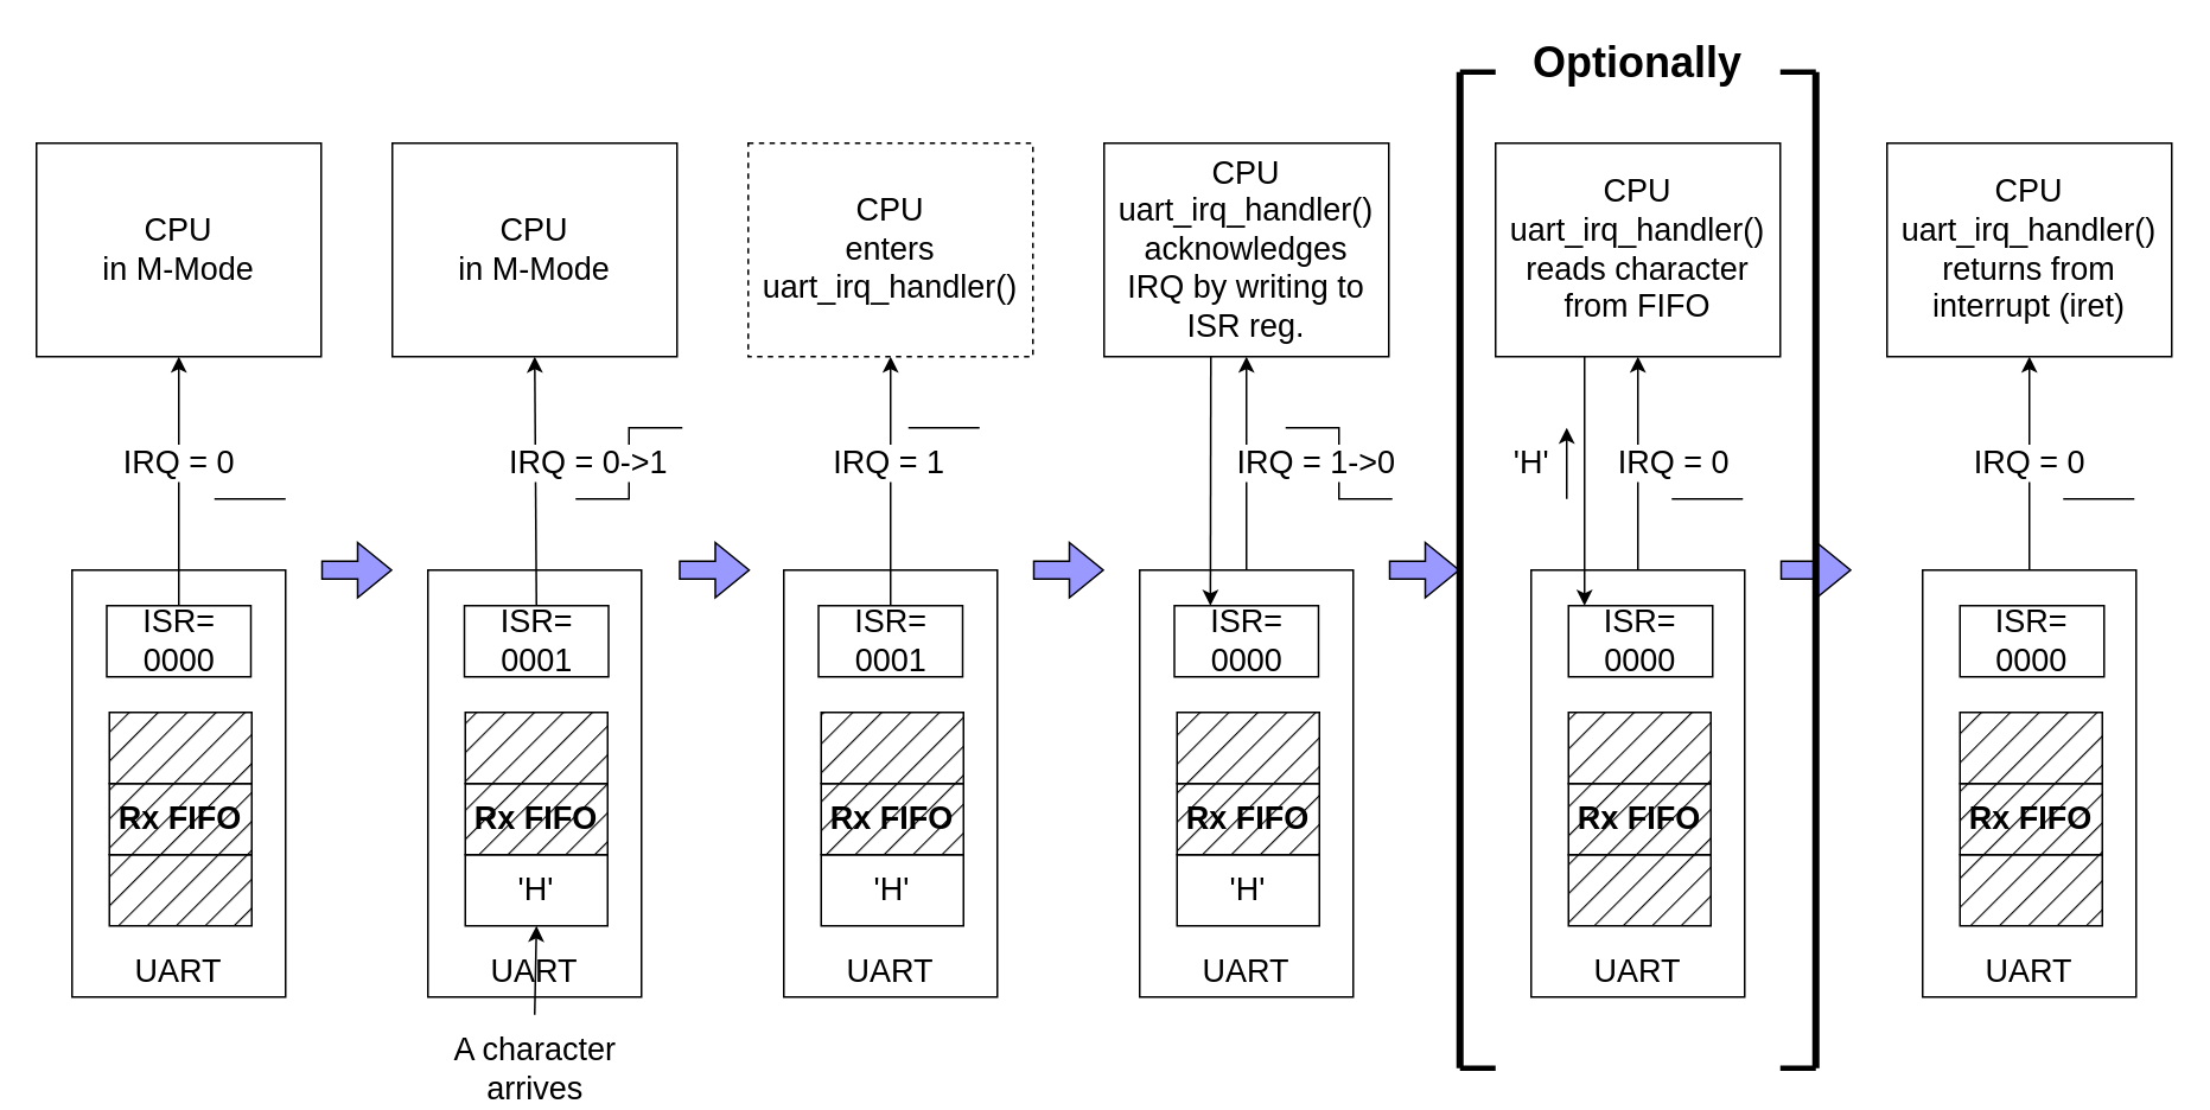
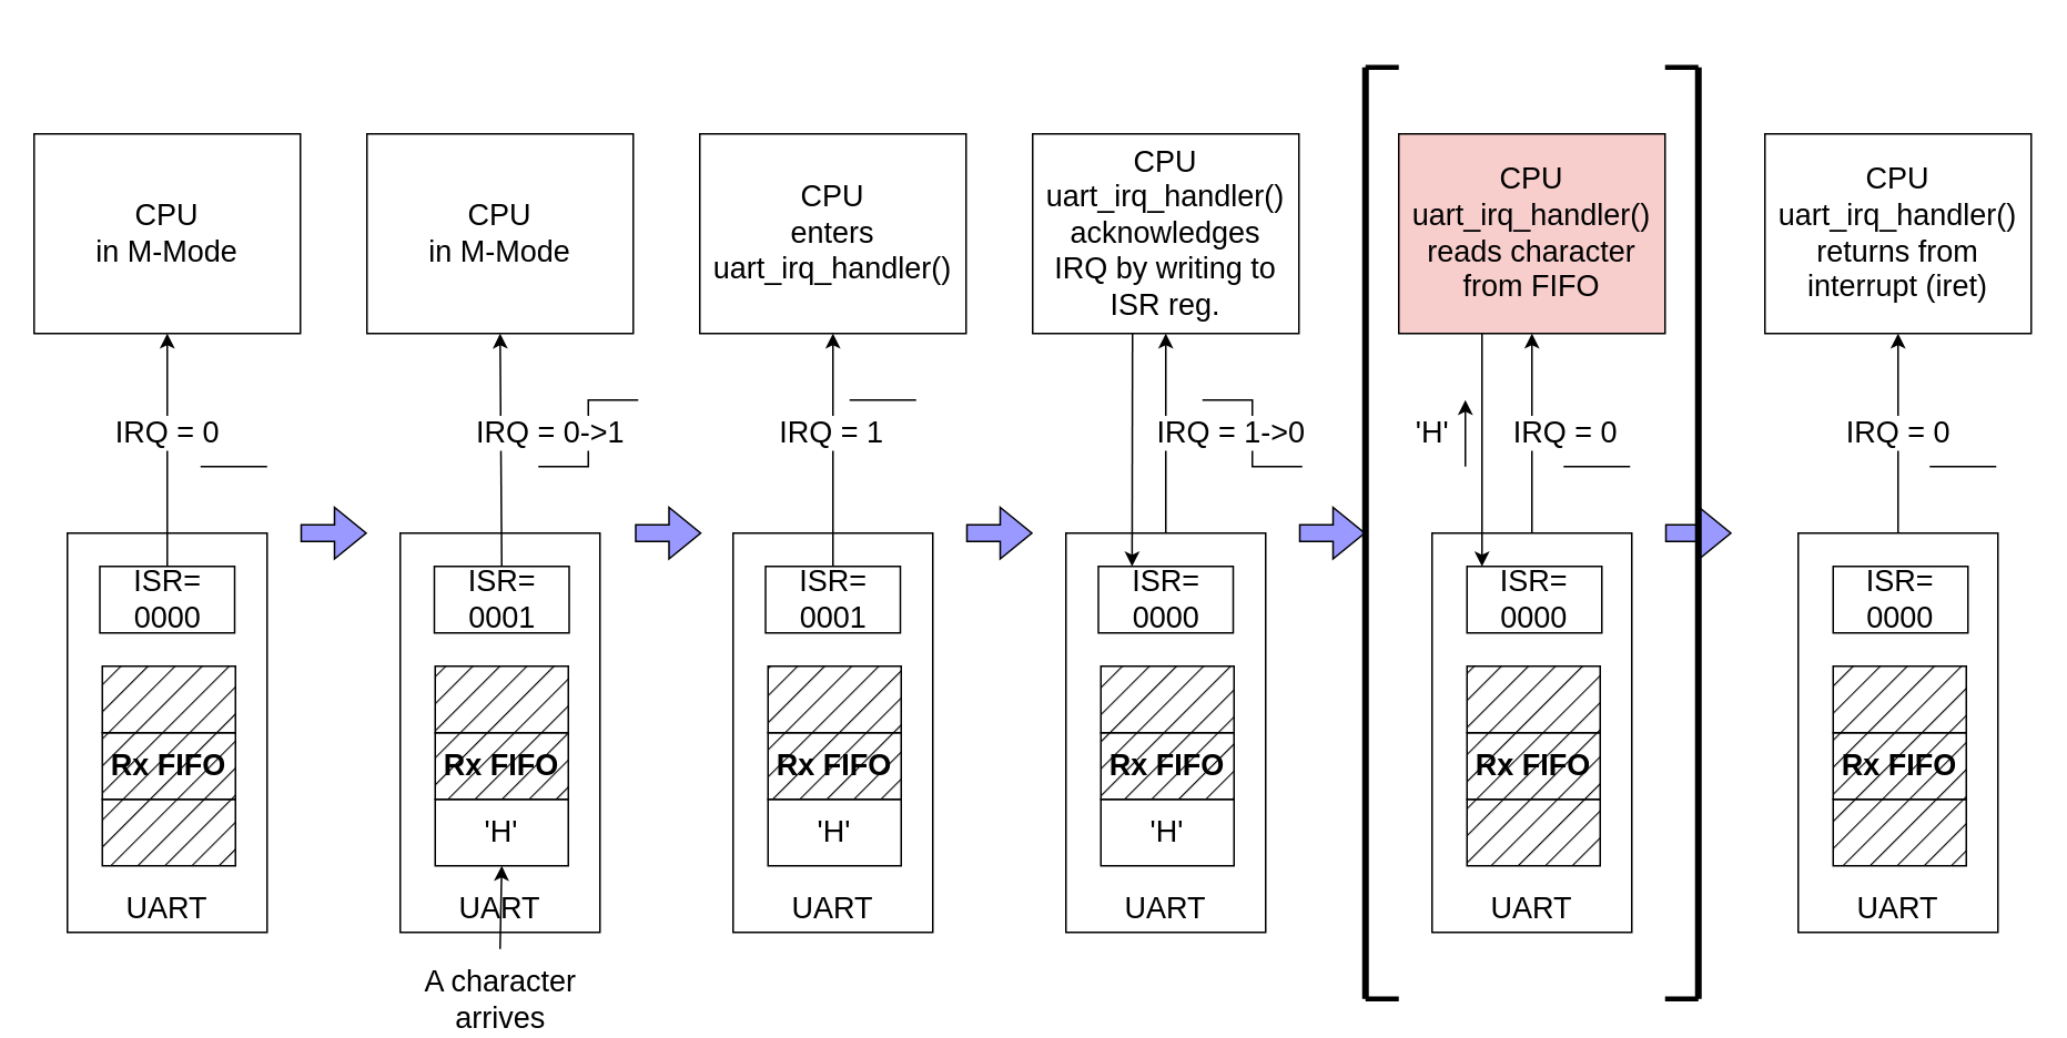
- <mxCell id="64" value="Optionally" style="text;html=1;align=center;verticalAlign=middle;whiteSpace=wrap;rounded=0;fontSize=24;fontStyle=1" parent="1" vertex="1"><mxGeometry x="890" y="20" width="60" height="30" as="geometry" /></mxCell>
- <mxCell id="12" value="CPU&lt;div style=&quot;font-size: 18px;&quot;&gt;enters uart_irq_handler()&lt;/div&gt;" style="rounded=0;whiteSpace=wrap;html=1;fontSize=18;dashed=1;" parent="1" vertex="1"><mxGeometry x="420" y="80" width="160" height="120" as="geometry" /></mxCell>
+ <mxCell id="12" value="CPU&lt;div style=&quot;font-size: 18px;&quot;&gt;enters uart_irq_handler()&lt;/div&gt;" style="rounded=0;whiteSpace=wrap;html=1;fontSize=18;" parent="1" vertex="1"><mxGeometry x="420" y="80" width="160" height="120" as="geometry" /></mxCell>
- <mxCell id="22" value="CPU&lt;div style=&quot;font-size: 18px;&quot;&gt;uart_irq_handler()&lt;/div&gt;&lt;div style=&quot;font-size: 18px;&quot;&gt;reads character from FIFO&lt;/div&gt;" style="rounded=0;whiteSpace=wrap;html=1;fontSize=18;" parent="1" vertex="1"><mxGeometry x="840" y="80" width="160" height="120" as="geometry" /></mxCell>
+ <mxCell id="22" value="CPU&lt;div style=&quot;font-size: 18px;&quot;&gt;uart_irq_handler()&lt;/div&gt;&lt;div style=&quot;font-size: 18px;&quot;&gt;reads character from FIFO&lt;/div&gt;" style="rounded=0;whiteSpace=wrap;html=1;fontSize=18;fillColor=#f8cecc;" parent="1" vertex="1"><mxGeometry x="840" y="80" width="160" height="120" as="geometry" /></mxCell>
